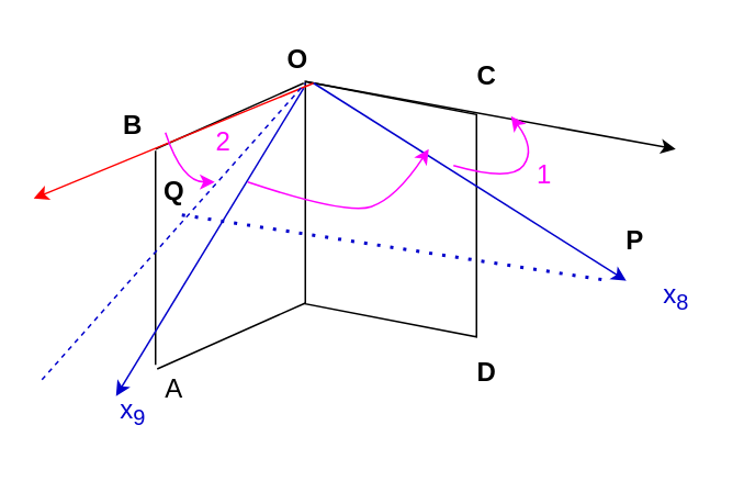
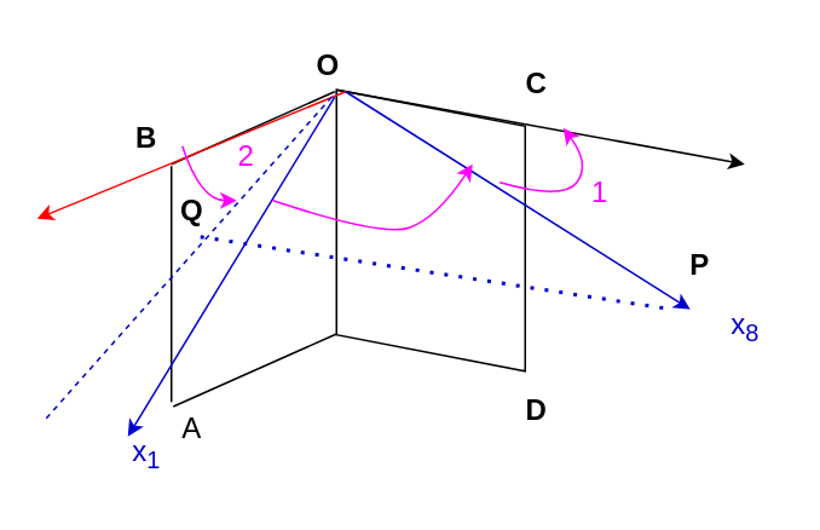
- <mxCell id="10" value="&lt;font color=&quot;#0000cc&quot; style=&quot;font-size: 16px;&quot;&gt;x&lt;sub&gt;9&lt;/sub&gt;&lt;/font&gt;" style="text;html=1;align=center;verticalAlign=middle;resizable=0;points=[];autosize=1;strokeColor=none;fillColor=none;" parent="1" vertex="1"><mxGeometry x="60" y="230" width="40" height="40" as="geometry" /></mxCell>
+ <mxCell id="10" value="&lt;font color=&quot;#0000cc&quot; style=&quot;font-size: 16px;&quot;&gt;x&lt;sub&gt;1&lt;/sub&gt;&lt;/font&gt;" style="text;html=1;align=center;verticalAlign=middle;resizable=0;points=[];autosize=1;strokeColor=none;fillColor=none;" parent="1" vertex="1"><mxGeometry x="60" y="230" width="40" height="40" as="geometry" /></mxCell>
